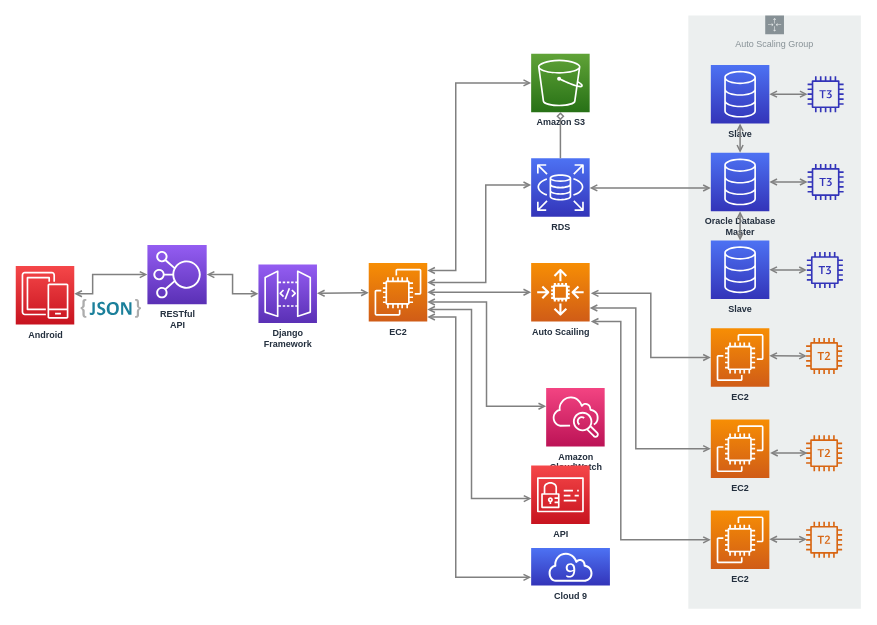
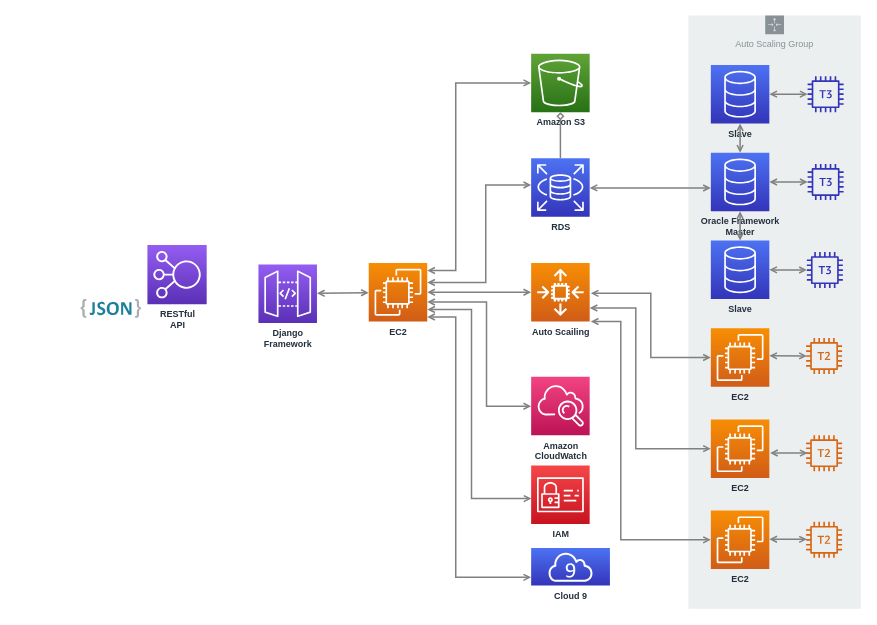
- <mxCell id="14" value="Oracle Database&lt;br&gt;Master" style="outlineConnect=0;fontColor=#232F3E;gradientColor=#4D72F3;gradientDirection=north;fillColor=#3334B9;strokeColor=#ffffff;dashed=0;verticalLabelPosition=bottom;verticalAlign=top;align=center;html=1;fontSize=12;fontStyle=1;aspect=fixed;shape=mxgraph.aws4.resourceIcon;resIcon=mxgraph.aws4.database;" parent="1" vertex="1"><mxGeometry x="947" y="203" width="78" height="78" as="geometry" /></mxCell>
+ <mxCell id="14" value="Oracle Framework&lt;br&gt;Master" style="outlineConnect=0;fontColor=#232F3E;gradientColor=#4D72F3;gradientDirection=north;fillColor=#3334B9;strokeColor=#ffffff;dashed=0;verticalLabelPosition=bottom;verticalAlign=top;align=center;html=1;fontSize=12;fontStyle=1;aspect=fixed;shape=mxgraph.aws4.resourceIcon;resIcon=mxgraph.aws4.database;" parent="1" vertex="1"><mxGeometry x="947" y="203" width="78" height="78" as="geometry" /></mxCell>
- <mxCell id="27" style="edgeStyle=orthogonalEdgeStyle;rounded=0;orthogonalLoop=1;jettySize=auto;html=1;startArrow=open;startFill=0;endArrow=open;endFill=0;strokeWidth=2;strokeColor=#808080;" edge="1" parent="1" source="19" target="25"><mxGeometry relative="1" as="geometry"><Array as="points"><mxPoint x="123" y="391" /></Array><mxPoint x="87" y="310" as="sourcePoint" /><mxPoint x="147" y="310" as="targetPoint" /></mxGeometry></mxCell>
- <mxCell id="28" style="edgeStyle=orthogonalEdgeStyle;rounded=0;orthogonalLoop=1;jettySize=auto;html=1;startArrow=open;startFill=0;endArrow=open;endFill=0;strokeWidth=2;strokeColor=#808080;" edge="1" parent="1" source="25" target="21"><mxGeometry relative="1" as="geometry"><Array as="points" /><mxPoint x="137" y="399" as="sourcePoint" /><mxPoint x="206" y="399" as="targetPoint" /></mxGeometry></mxCell>
- <mxCell id="19" value="Android" style="outlineConnect=0;fontColor=#232F3E;gradientColor=#F54749;gradientDirection=north;fillColor=#C7131F;strokeColor=#ffffff;dashed=0;verticalLabelPosition=bottom;verticalAlign=top;align=center;html=1;fontSize=12;fontStyle=1;aspect=fixed;shape=mxgraph.aws4.resourceIcon;resIcon=mxgraph.aws4.mobile;" parent="1" vertex="1"><mxGeometry x="20.5" y="354" width="78" height="78" as="geometry" /></mxCell>
- <mxCell id="10" value="Amazon&lt;br&gt;CloudWatch&lt;br&gt;" style="outlineConnect=0;fontColor=#232F3E;gradientColor=#F34482;gradientDirection=north;fillColor=#BC1356;strokeColor=#ffffff;dashed=0;verticalLabelPosition=bottom;verticalAlign=top;align=center;html=1;fontSize=12;fontStyle=1;aspect=fixed;shape=mxgraph.aws4.resourceIcon;resIcon=mxgraph.aws4.cloudwatch;labelBackgroundColor=#ffffff;" parent="1" vertex="1"><mxGeometry x="727.5" y="516.5" width="78" height="78" as="geometry" /></mxCell>
+ <mxCell id="10" value="Amazon&lt;br&gt;CloudWatch&lt;br&gt;" style="outlineConnect=0;fontColor=#232F3E;gradientColor=#F34482;gradientDirection=north;fillColor=#BC1356;strokeColor=#ffffff;dashed=0;verticalLabelPosition=bottom;verticalAlign=top;align=center;html=1;fontSize=12;fontStyle=1;aspect=fixed;shape=mxgraph.aws4.resourceIcon;resIcon=mxgraph.aws4.cloudwatch;labelBackgroundColor=#ffffff;" parent="1" vertex="1"><mxGeometry x="707.5" y="501.5" width="78" height="78" as="geometry" /></mxCell>
- <mxCell id="20" value="API" style="outlineConnect=0;fontColor=#232F3E;gradientColor=#F54749;gradientDirection=north;fillColor=#C7131F;strokeColor=#ffffff;dashed=0;verticalLabelPosition=bottom;verticalAlign=top;align=center;html=1;fontSize=12;fontStyle=1;aspect=fixed;shape=mxgraph.aws4.resourceIcon;resIcon=mxgraph.aws4.identity_and_access_management;" parent="1" vertex="1"><mxGeometry x="707.5" y="620" width="78" height="78" as="geometry" /></mxCell>
+ <mxCell id="20" value="IAM" style="outlineConnect=0;fontColor=#232F3E;gradientColor=#F54749;gradientDirection=north;fillColor=#C7131F;strokeColor=#ffffff;dashed=0;verticalLabelPosition=bottom;verticalAlign=top;align=center;html=1;fontSize=12;fontStyle=1;aspect=fixed;shape=mxgraph.aws4.resourceIcon;resIcon=mxgraph.aws4.identity_and_access_management;" parent="1" vertex="1"><mxGeometry x="707.5" y="620" width="78" height="78" as="geometry" /></mxCell>
